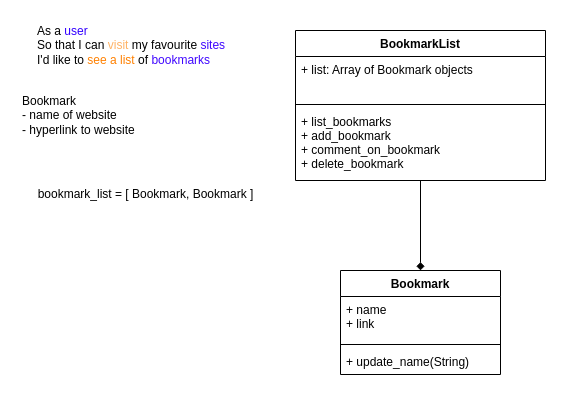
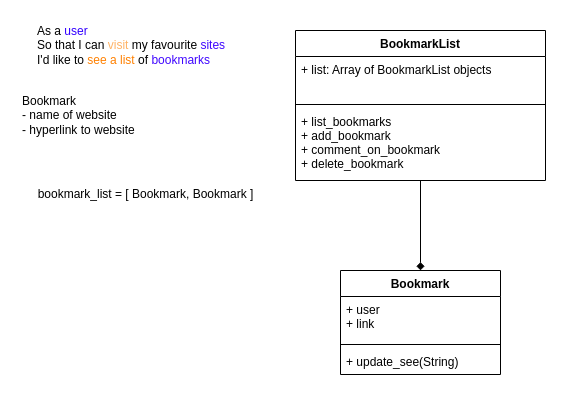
- <mxCell id="11" value="+ list: Array of Bookmark objects" style="text;strokeColor=none;fillColor=none;align=left;verticalAlign=top;spacingLeft=4;spacingRight=4;overflow=hidden;rotatable=0;points=[[0,0.5],[1,0.5]];portConstraint=eastwest;fontColor=#000000;" vertex="1" parent="10"><mxGeometry y="26" width="250" height="44" as="geometry" /></mxCell>
+ <mxCell id="11" value="+ list: Array of BookmarkList objects" style="text;strokeColor=none;fillColor=none;align=left;verticalAlign=top;spacingLeft=4;spacingRight=4;overflow=hidden;rotatable=0;points=[[0,0.5],[1,0.5]];portConstraint=eastwest;fontColor=#000000;" vertex="1" parent="10"><mxGeometry y="26" width="250" height="44" as="geometry" /></mxCell>
- <mxCell id="4" value="+ name&#10;+ link" style="text;strokeColor=none;fillColor=none;align=left;verticalAlign=top;spacingLeft=4;spacingRight=4;overflow=hidden;rotatable=0;points=[[0,0.5],[1,0.5]];portConstraint=eastwest;fontColor=#000000;" vertex="1" parent="3"><mxGeometry y="26" width="160" height="44" as="geometry" /></mxCell>
+ <mxCell id="4" value="+ user&#10;+ link" style="text;strokeColor=none;fillColor=none;align=left;verticalAlign=top;spacingLeft=4;spacingRight=4;overflow=hidden;rotatable=0;points=[[0,0.5],[1,0.5]];portConstraint=eastwest;fontColor=#000000;" vertex="1" parent="3"><mxGeometry y="26" width="160" height="44" as="geometry" /></mxCell>
- <mxCell id="6" value="+ update_name(String)" style="text;strokeColor=none;fillColor=none;align=left;verticalAlign=top;spacingLeft=4;spacingRight=4;overflow=hidden;rotatable=0;points=[[0,0.5],[1,0.5]];portConstraint=eastwest;fontColor=#000000;" vertex="1" parent="3"><mxGeometry y="78" width="160" height="26" as="geometry" /></mxCell>
+ <mxCell id="6" value="+ update_see(String)" style="text;strokeColor=none;fillColor=none;align=left;verticalAlign=top;spacingLeft=4;spacingRight=4;overflow=hidden;rotatable=0;points=[[0,0.5],[1,0.5]];portConstraint=eastwest;fontColor=#000000;" vertex="1" parent="3"><mxGeometry y="78" width="160" height="26" as="geometry" /></mxCell>
